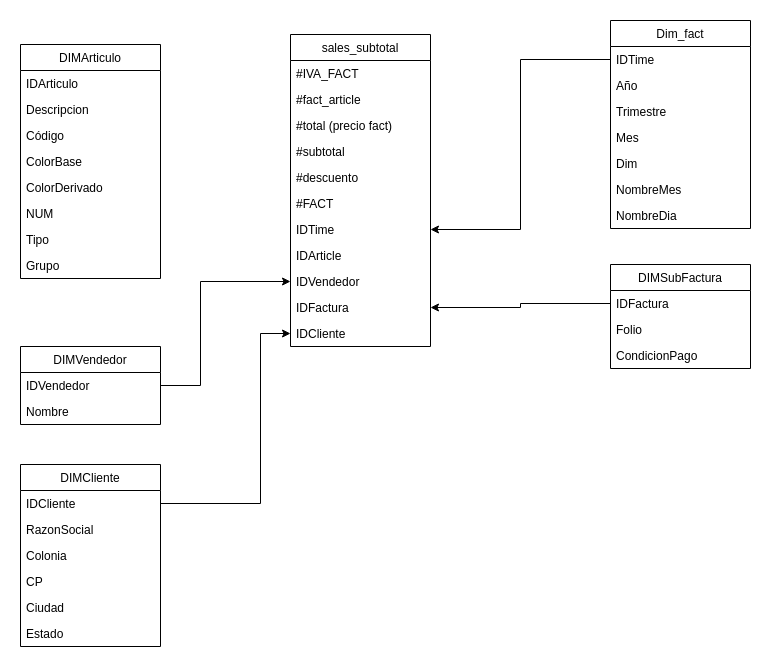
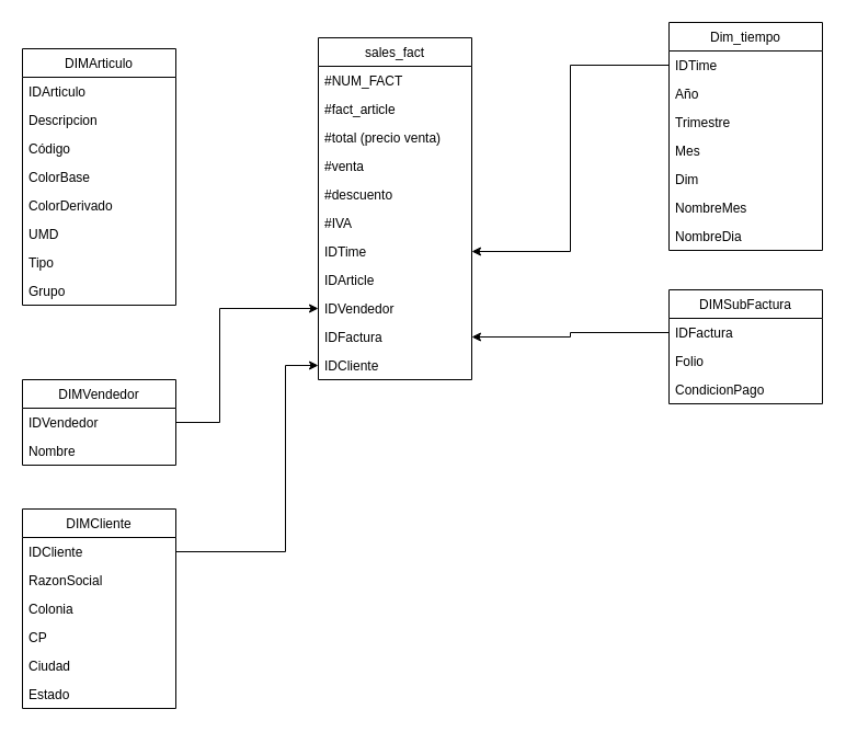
- <mxCell id="14" value="Dim_fact" style="swimlane;fontStyle=0;childLayout=stackLayout;horizontal=1;startSize=26;fillColor=none;horizontalStack=0;resizeParent=1;resizeParentMax=0;resizeLast=0;collapsible=1;marginBottom=0;" parent="1" vertex="1"><mxGeometry x="610" y="20" width="140" height="208" as="geometry" /></mxCell>
+ <mxCell id="14" value="Dim_tiempo" style="swimlane;fontStyle=0;childLayout=stackLayout;horizontal=1;startSize=26;fillColor=none;horizontalStack=0;resizeParent=1;resizeParentMax=0;resizeLast=0;collapsible=1;marginBottom=0;" parent="1" vertex="1"><mxGeometry x="610" y="20" width="140" height="208" as="geometry" /></mxCell>
- <mxCell id="2" value="sales_subtotal" style="swimlane;fontStyle=0;childLayout=stackLayout;horizontal=1;startSize=26;fillColor=none;horizontalStack=0;resizeParent=1;resizeParentMax=0;resizeLast=0;collapsible=1;marginBottom=0;" parent="1" vertex="1"><mxGeometry x="290" y="34" width="140" height="312" as="geometry" /></mxCell>
+ <mxCell id="2" value="sales_fact" style="swimlane;fontStyle=0;childLayout=stackLayout;horizontal=1;startSize=26;fillColor=none;horizontalStack=0;resizeParent=1;resizeParentMax=0;resizeLast=0;collapsible=1;marginBottom=0;" parent="1" vertex="1"><mxGeometry x="290" y="34" width="140" height="312" as="geometry" /></mxCell>
- <mxCell id="3" value="#IVA_FACT" style="text;strokeColor=none;fillColor=none;align=left;verticalAlign=top;spacingLeft=4;spacingRight=4;overflow=hidden;rotatable=0;points=[[0,0.5],[1,0.5]];portConstraint=eastwest;" parent="2" vertex="1"><mxGeometry y="26" width="140" height="26" as="geometry" /></mxCell>
+ <mxCell id="3" value="#NUM_FACT" style="text;strokeColor=none;fillColor=none;align=left;verticalAlign=top;spacingLeft=4;spacingRight=4;overflow=hidden;rotatable=0;points=[[0,0.5],[1,0.5]];portConstraint=eastwest;" parent="2" vertex="1"><mxGeometry y="26" width="140" height="26" as="geometry" /></mxCell>
- <mxCell id="5" value="#total (precio fact)" style="text;strokeColor=none;fillColor=none;align=left;verticalAlign=top;spacingLeft=4;spacingRight=4;overflow=hidden;rotatable=0;points=[[0,0.5],[1,0.5]];portConstraint=eastwest;" parent="2" vertex="1"><mxGeometry y="78" width="140" height="26" as="geometry" /></mxCell>
+ <mxCell id="5" value="#total (precio venta)" style="text;strokeColor=none;fillColor=none;align=left;verticalAlign=top;spacingLeft=4;spacingRight=4;overflow=hidden;rotatable=0;points=[[0,0.5],[1,0.5]];portConstraint=eastwest;" parent="2" vertex="1"><mxGeometry y="78" width="140" height="26" as="geometry" /></mxCell>
- <mxCell id="6" value="#subtotal" style="text;strokeColor=none;fillColor=none;align=left;verticalAlign=top;spacingLeft=4;spacingRight=4;overflow=hidden;rotatable=0;points=[[0,0.5],[1,0.5]];portConstraint=eastwest;" vertex="1" parent="2"><mxGeometry y="104" width="140" height="26" as="geometry" /></mxCell>
+ <mxCell id="6" value="#venta" style="text;strokeColor=none;fillColor=none;align=left;verticalAlign=top;spacingLeft=4;spacingRight=4;overflow=hidden;rotatable=0;points=[[0,0.5],[1,0.5]];portConstraint=eastwest;" vertex="1" parent="2"><mxGeometry y="104" width="140" height="26" as="geometry" /></mxCell>
- <mxCell id="8" value="#FACT" style="text;strokeColor=none;fillColor=none;align=left;verticalAlign=top;spacingLeft=4;spacingRight=4;overflow=hidden;rotatable=0;points=[[0,0.5],[1,0.5]];portConstraint=eastwest;" parent="2" vertex="1"><mxGeometry y="156" width="140" height="26" as="geometry" /></mxCell>
+ <mxCell id="8" value="#IVA" style="text;strokeColor=none;fillColor=none;align=left;verticalAlign=top;spacingLeft=4;spacingRight=4;overflow=hidden;rotatable=0;points=[[0,0.5],[1,0.5]];portConstraint=eastwest;" parent="2" vertex="1"><mxGeometry y="156" width="140" height="26" as="geometry" /></mxCell>
- <mxCell id="31" value="NUM" style="text;strokeColor=none;fillColor=none;align=left;verticalAlign=top;spacingLeft=4;spacingRight=4;overflow=hidden;rotatable=0;points=[[0,0.5],[1,0.5]];portConstraint=eastwest;" parent="25" vertex="1"><mxGeometry y="156" width="140" height="26" as="geometry" /></mxCell>
+ <mxCell id="31" value="UMD" style="text;strokeColor=none;fillColor=none;align=left;verticalAlign=top;spacingLeft=4;spacingRight=4;overflow=hidden;rotatable=0;points=[[0,0.5],[1,0.5]];portConstraint=eastwest;" parent="25" vertex="1"><mxGeometry y="156" width="140" height="26" as="geometry" /></mxCell>
